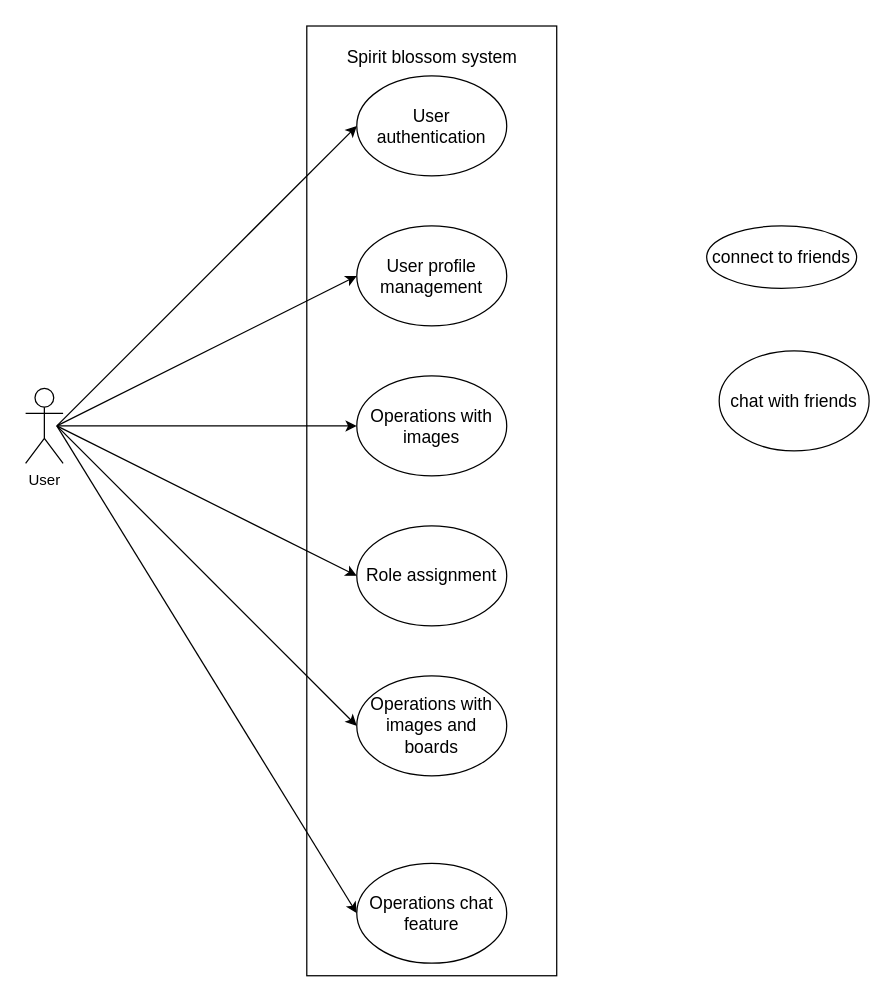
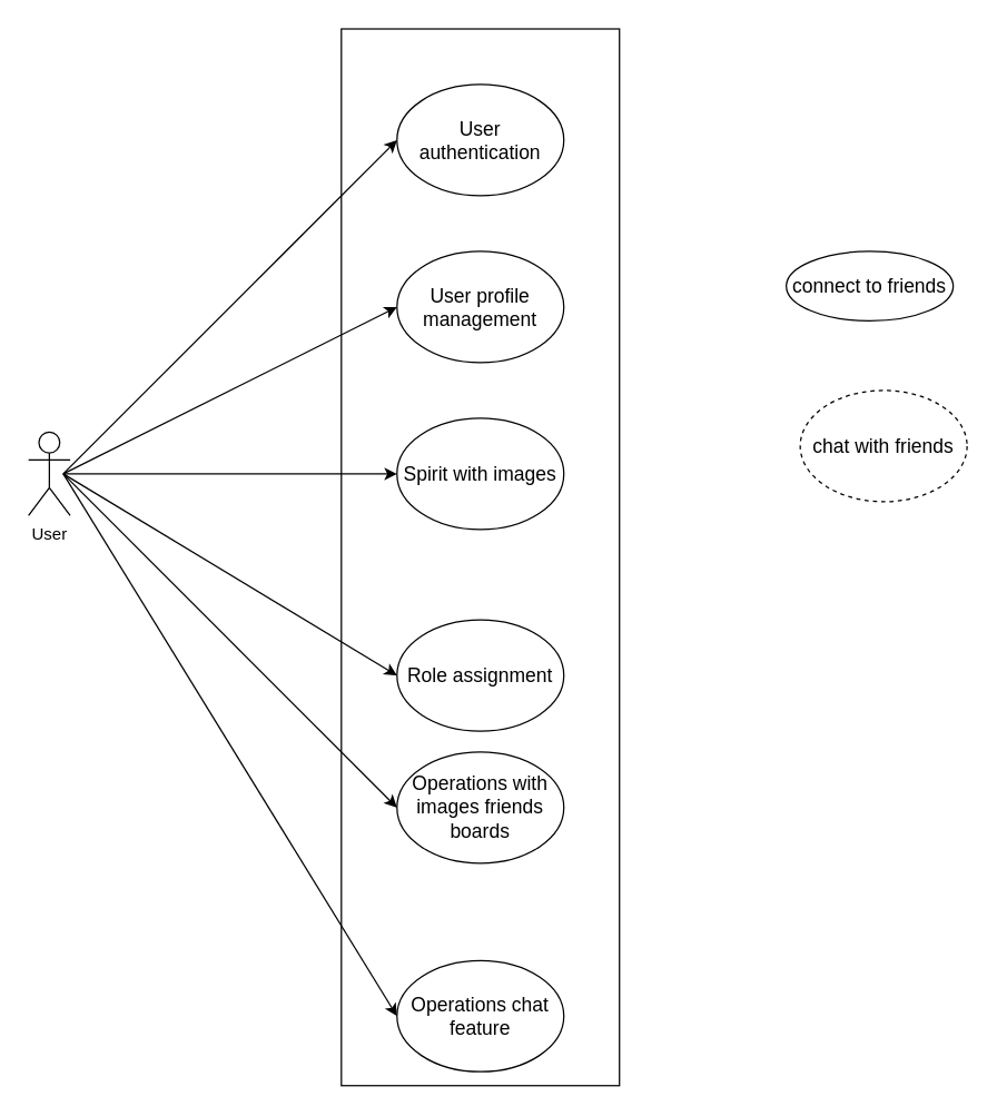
- <mxCell id="12" value="&lt;font style=&quot;font-size: 14px;&quot;&gt;Spirit blossom system&lt;/font&gt;" style="text;html=1;align=center;verticalAlign=middle;resizable=0;points=[];autosize=1;strokeColor=none;fillColor=none;" parent="1" vertex="1"><mxGeometry x="265" y="30" width="160" height="30" as="geometry" /></mxCell>
- <mxCell id="5" value="&lt;span style=&quot;font-size: 14px;&quot;&gt;chat with friends&lt;/span&gt;" style="ellipse;whiteSpace=wrap;html=1;fillColor=none;" parent="1" vertex="1"><mxGeometry x="575" y="280" width="120" height="80" as="geometry" /></mxCell>
+ <mxCell id="5" value="&lt;span style=&quot;font-size: 14px;&quot;&gt;chat with friends&lt;/span&gt;" style="ellipse;whiteSpace=wrap;html=1;fillColor=none;dashed=1;" parent="1" vertex="1"><mxGeometry x="575" y="280" width="120" height="80" as="geometry" /></mxCell>
- <mxCell id="6" value="&lt;font style=&quot;font-size: 14px;&quot;&gt;Operations with images&lt;/font&gt;" style="ellipse;whiteSpace=wrap;html=1;fillColor=default;" parent="1" vertex="1"><mxGeometry x="285" y="300" width="120" height="80" as="geometry" /></mxCell>
+ <mxCell id="6" value="&lt;font style=&quot;font-size: 14px;&quot;&gt;Spirit with images&lt;/font&gt;" style="ellipse;whiteSpace=wrap;html=1;fillColor=default;" parent="1" vertex="1"><mxGeometry x="285" y="300" width="120" height="80" as="geometry" /></mxCell>
- <mxCell id="7" value="&lt;span style=&quot;font-size: 14px;&quot;&gt;Role assignment&lt;/span&gt;" style="ellipse;whiteSpace=wrap;html=1;fillColor=default;" parent="1" vertex="1"><mxGeometry x="285" y="420" width="120" height="80" as="geometry" /></mxCell>
+ <mxCell id="7" value="&lt;span style=&quot;font-size: 14px;&quot;&gt;Role assignment&lt;/span&gt;" style="ellipse;whiteSpace=wrap;html=1;fillColor=default;" parent="1" vertex="1"><mxGeometry x="285" y="445" width="120" height="80" as="geometry" /></mxCell>
- <mxCell id="8" value="&lt;font style=&quot;font-size: 14px;&quot;&gt;Operations with images and boards&lt;/font&gt;" style="ellipse;whiteSpace=wrap;html=1;fillColor=default;" parent="1" vertex="1"><mxGeometry x="285" y="540" width="120" height="80" as="geometry" /></mxCell>
+ <mxCell id="8" value="&lt;font style=&quot;font-size: 14px;&quot;&gt;Operations with images friends boards&lt;/font&gt;" style="ellipse;whiteSpace=wrap;html=1;fillColor=default;" parent="1" vertex="1"><mxGeometry x="285" y="540" width="120" height="80" as="geometry" /></mxCell>
